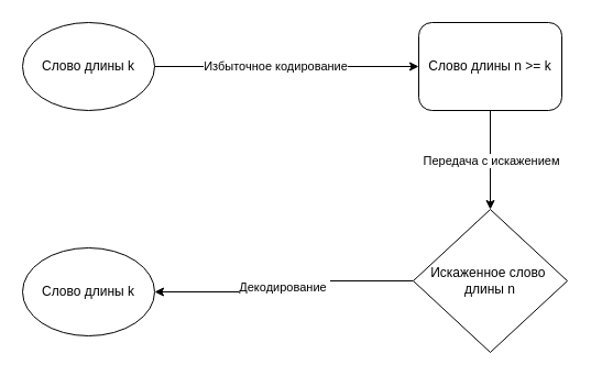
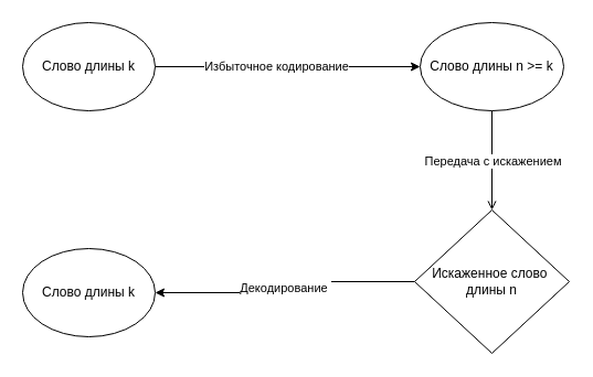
- <mxCell id="5" value="Слово длины n &amp;gt;= k" style="whiteSpace=wrap;html=1;rounded=1;" vertex="1" parent="1"><mxGeometry x="380" y="20" width="130" height="80" as="geometry" /></mxCell>
+ <mxCell id="5" value="Слово длины n &amp;gt;= k" style="ellipse;whiteSpace=wrap;html=1;" vertex="1" parent="1"><mxGeometry x="380" y="20" width="130" height="80" as="geometry" /></mxCell>
- <mxCell id="8" value="" style="endArrow=classic;html=1;exitX=0.5;exitY=1;exitDx=0;exitDy=0;entryX=0.5;entryY=0;entryDx=0;entryDy=0;" edge="1" parent="1" source="5" target="7"><mxGeometry relative="1" as="geometry"><mxPoint x="560" y="0" as="sourcePoint" /><mxPoint x="660" y="0" as="targetPoint" /></mxGeometry></mxCell>
+ <mxCell id="8" value="" style="endArrow=open;html=1;exitX=0.5;exitY=1;exitDx=0;exitDy=0;entryX=0.5;entryY=0;entryDx=0;entryDy=0;" edge="1" parent="1" source="5" target="7"><mxGeometry relative="1" as="geometry"><mxPoint x="560" y="0" as="sourcePoint" /><mxPoint x="660" y="0" as="targetPoint" /></mxGeometry></mxCell>
